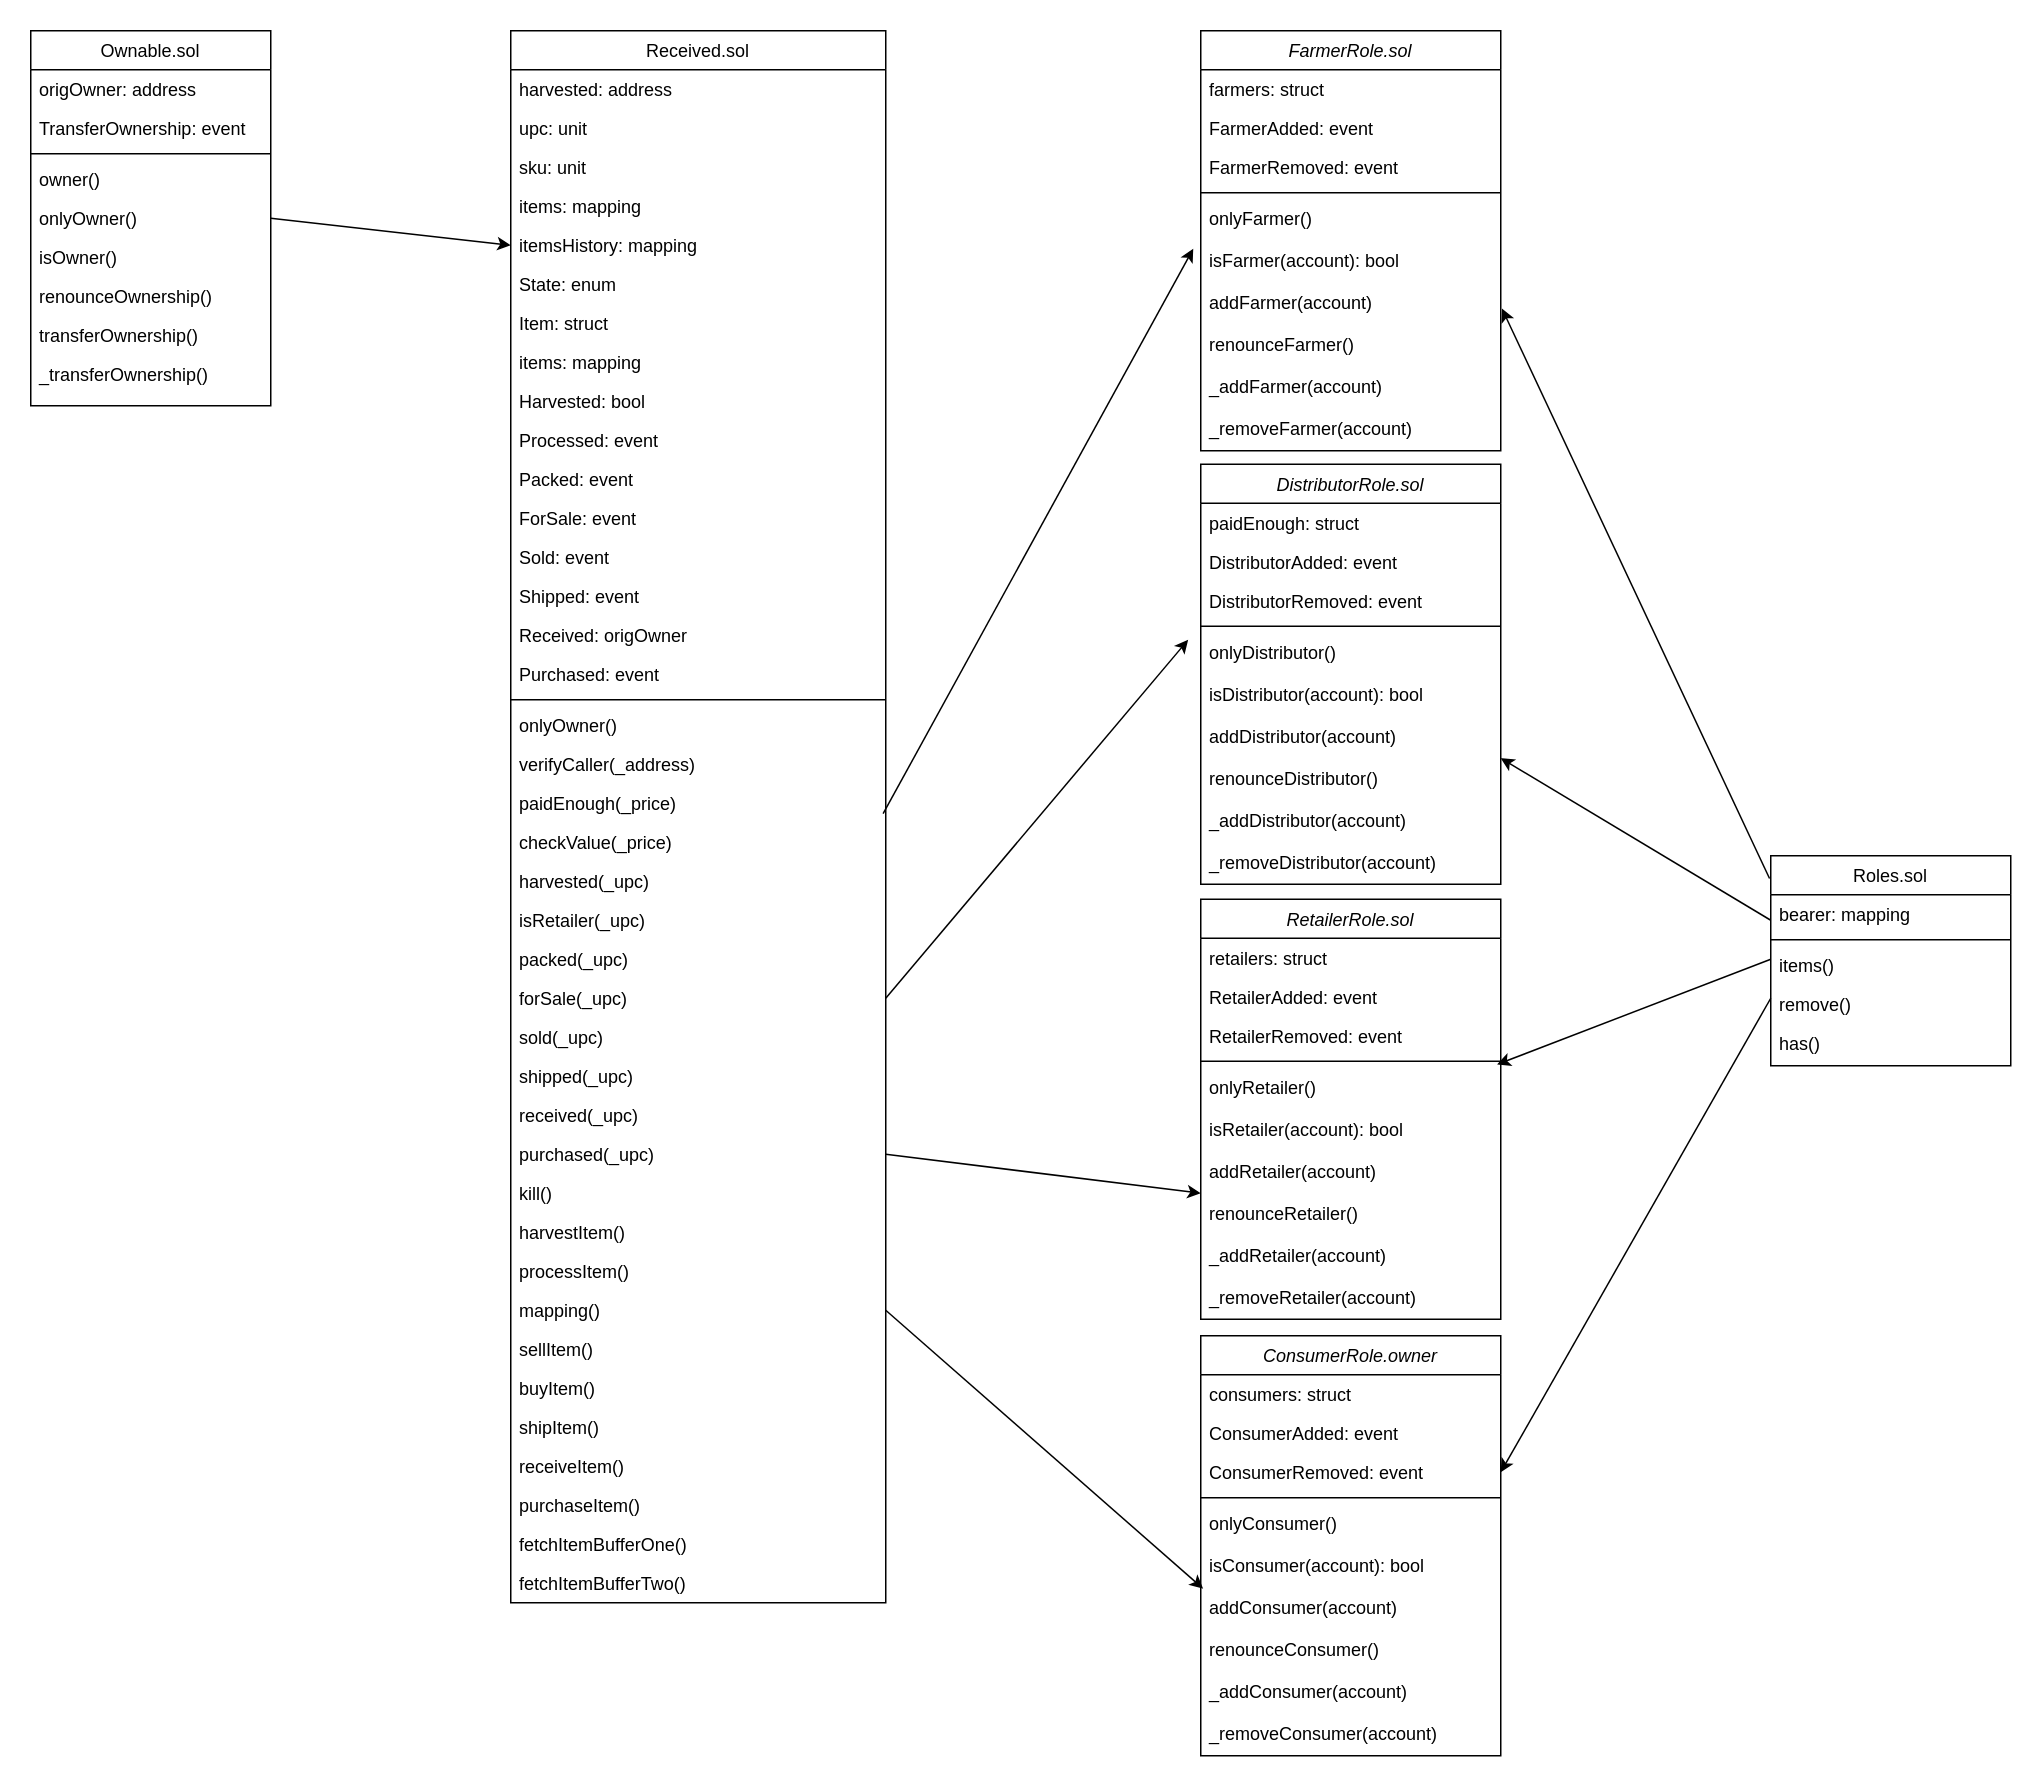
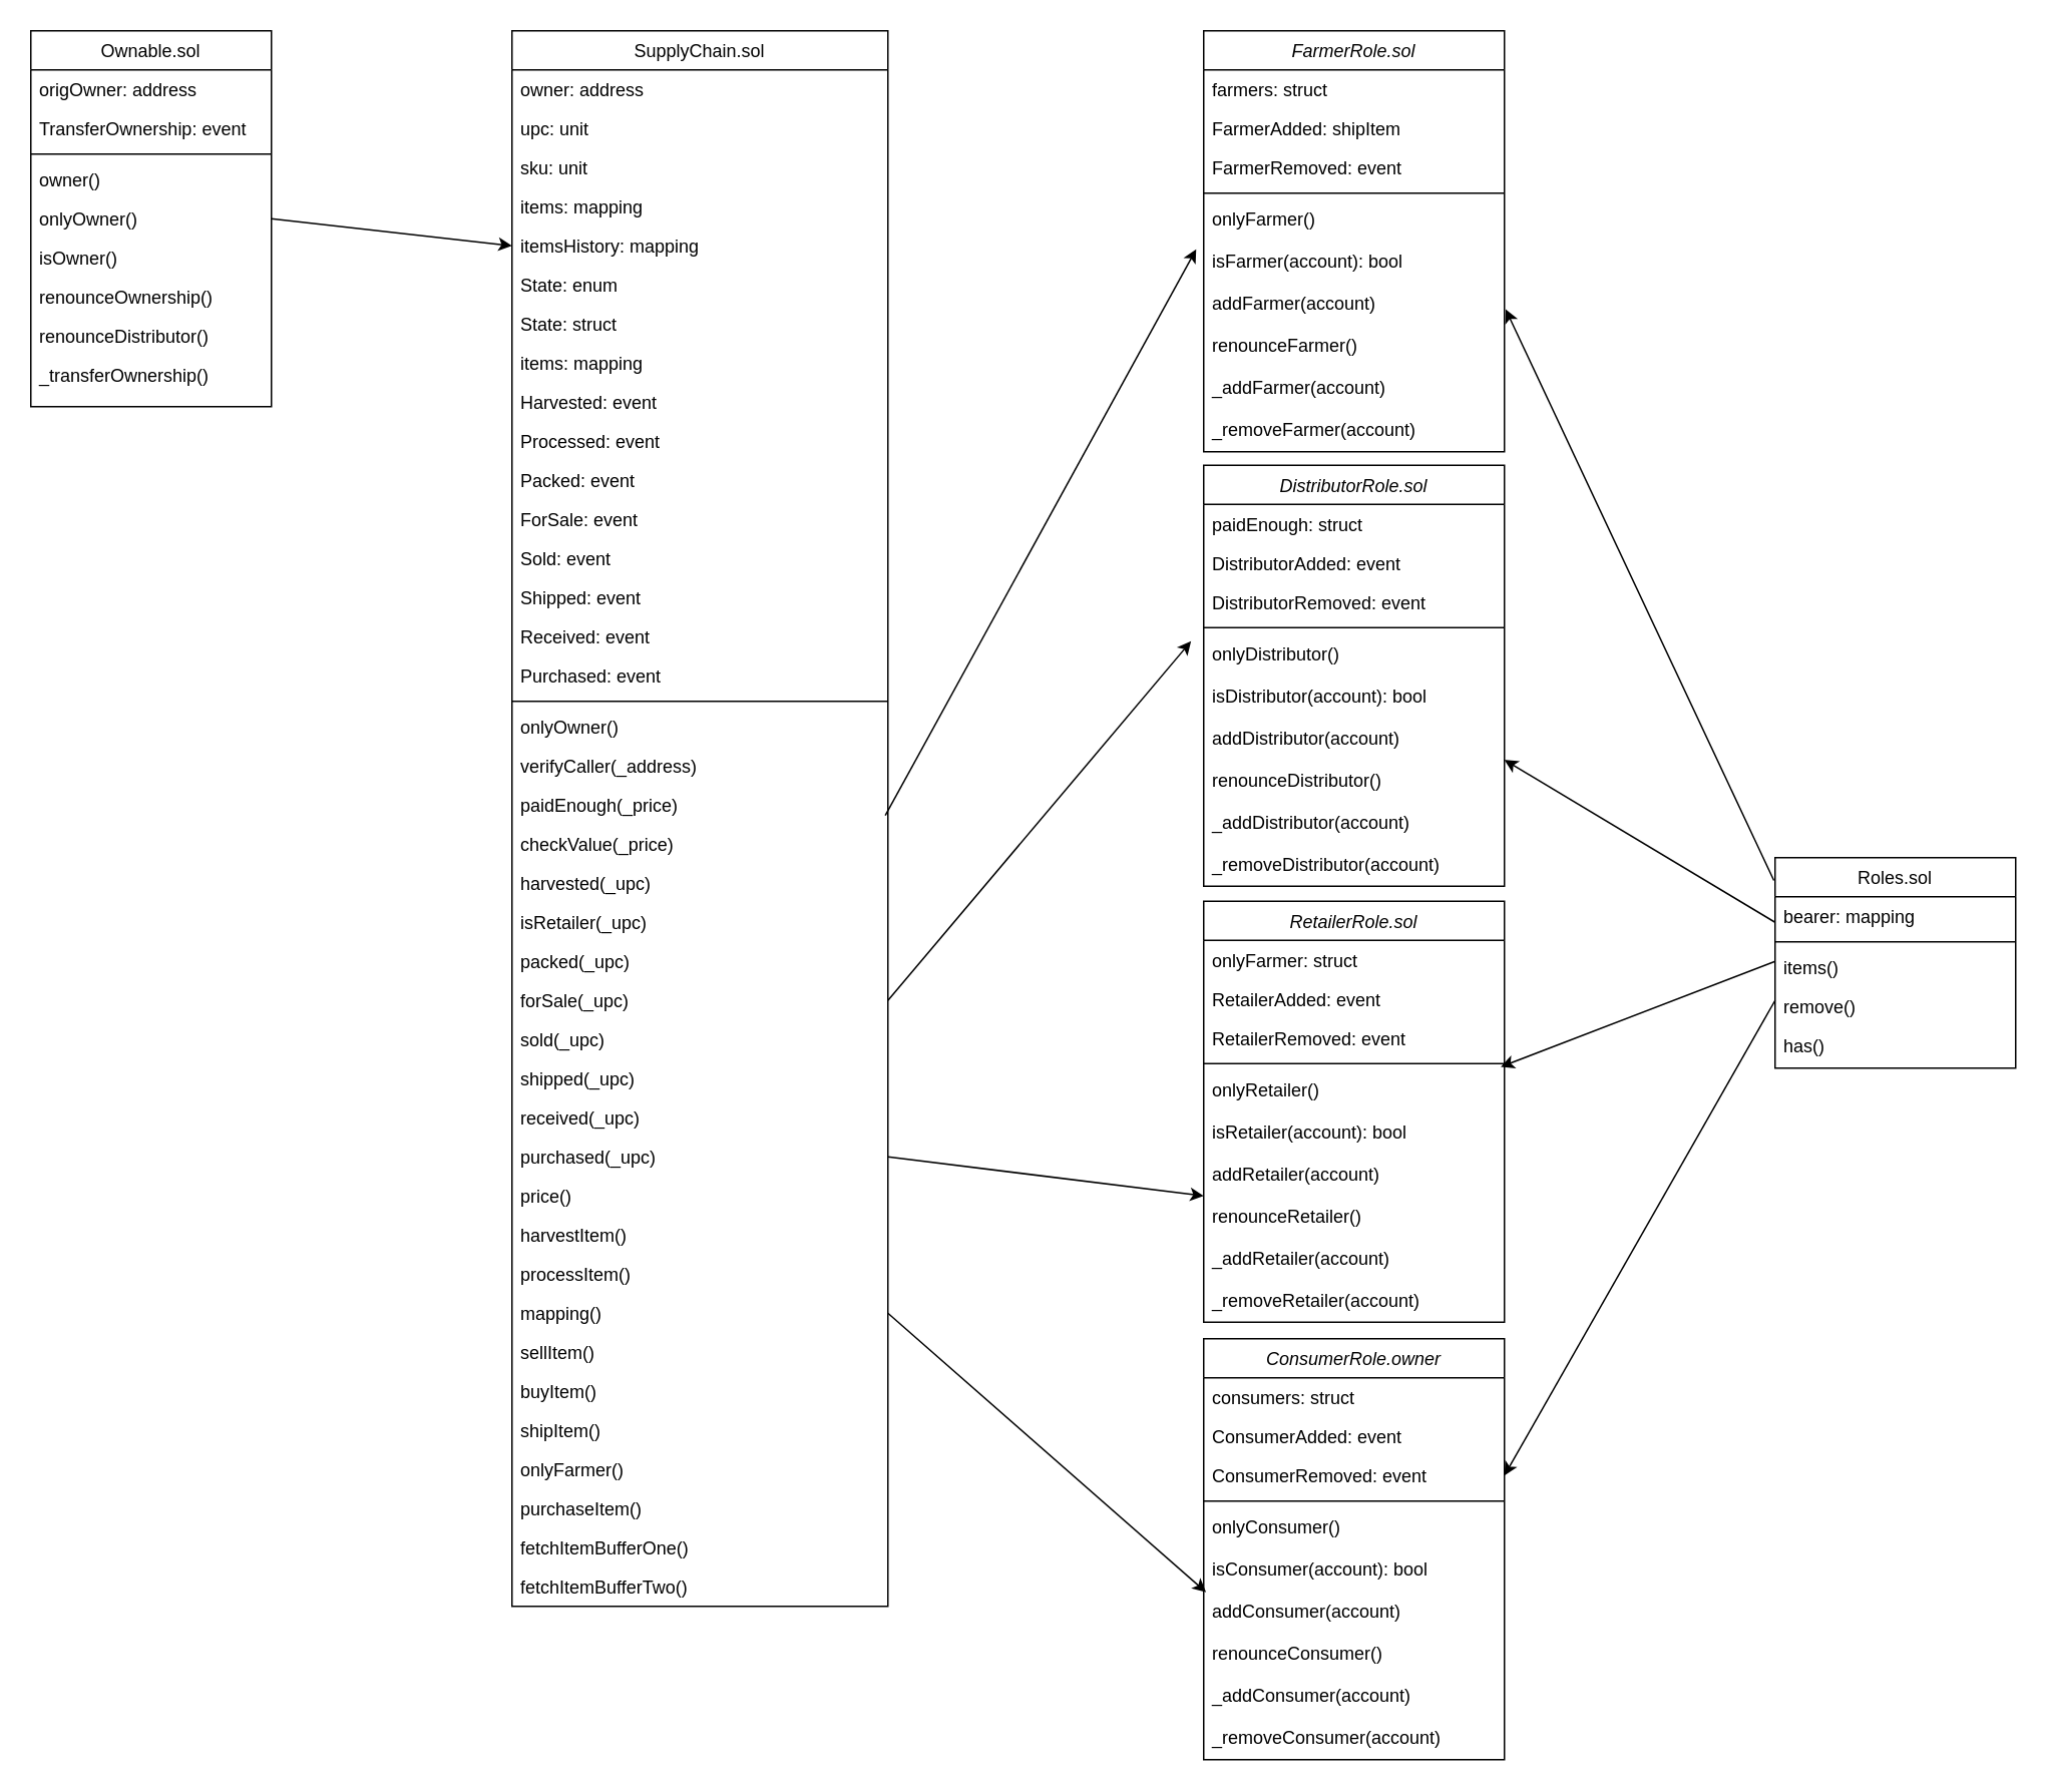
- <mxCell id="23" value="Received.sol" style="swimlane;fontStyle=0;align=center;verticalAlign=top;childLayout=stackLayout;horizontal=1;startSize=26;horizontalStack=0;resizeParent=1;resizeLast=0;collapsible=1;marginBottom=0;rounded=0;shadow=0;strokeWidth=1;" parent="1" vertex="1"><mxGeometry x="340" y="20" width="250" height="1048" as="geometry"><mxRectangle x="550" y="140" width="160" height="26" as="alternateBounds" /></mxGeometry></mxCell>
+ <mxCell id="23" value="SupplyChain.sol" style="swimlane;fontStyle=0;align=center;verticalAlign=top;childLayout=stackLayout;horizontal=1;startSize=26;horizontalStack=0;resizeParent=1;resizeLast=0;collapsible=1;marginBottom=0;rounded=0;shadow=0;strokeWidth=1;" parent="1" vertex="1"><mxGeometry x="340" y="20" width="250" height="1048" as="geometry"><mxRectangle x="550" y="140" width="160" height="26" as="alternateBounds" /></mxGeometry></mxCell>
- <mxCell id="24" value="harvested: address" style="text;align=left;verticalAlign=top;spacingLeft=4;spacingRight=4;overflow=hidden;rotatable=0;points=[[0,0.5],[1,0.5]];portConstraint=eastwest;" parent="23" vertex="1"><mxGeometry y="26" width="250" height="26" as="geometry" /></mxCell>
+ <mxCell id="24" value="owner: address" style="text;align=left;verticalAlign=top;spacingLeft=4;spacingRight=4;overflow=hidden;rotatable=0;points=[[0,0.5],[1,0.5]];portConstraint=eastwest;" parent="23" vertex="1"><mxGeometry y="26" width="250" height="26" as="geometry" /></mxCell>
- <mxCell id="19" value="FarmerAdded: event" style="text;align=left;verticalAlign=top;spacingLeft=4;spacingRight=4;overflow=hidden;rotatable=0;points=[[0,0.5],[1,0.5]];portConstraint=eastwest;rounded=0;shadow=0;html=0;" vertex="1" parent="17"><mxGeometry y="52" width="200" height="26" as="geometry" /></mxCell>
+ <mxCell id="19" value="FarmerAdded: shipItem" style="text;align=left;verticalAlign=top;spacingLeft=4;spacingRight=4;overflow=hidden;rotatable=0;points=[[0,0.5],[1,0.5]];portConstraint=eastwest;rounded=0;shadow=0;html=0;" vertex="1" parent="17"><mxGeometry y="52" width="200" height="26" as="geometry" /></mxCell>
- <mxCell id="30" value="Item: struct" style="text;align=left;verticalAlign=top;spacingLeft=4;spacingRight=4;overflow=hidden;rotatable=0;points=[[0,0.5],[1,0.5]];portConstraint=eastwest;rounded=0;shadow=0;html=0;" parent="23" vertex="1"><mxGeometry y="182" width="250" height="26" as="geometry" /></mxCell>
+ <mxCell id="30" value="State: struct" style="text;align=left;verticalAlign=top;spacingLeft=4;spacingRight=4;overflow=hidden;rotatable=0;points=[[0,0.5],[1,0.5]];portConstraint=eastwest;rounded=0;shadow=0;html=0;" parent="23" vertex="1"><mxGeometry y="182" width="250" height="26" as="geometry" /></mxCell>
- <mxCell id="90" value="transferOwnership()" style="text;align=left;verticalAlign=top;spacingLeft=4;spacingRight=4;overflow=hidden;rotatable=0;points=[[0,0.5],[1,0.5]];portConstraint=eastwest;" vertex="1" parent="82"><mxGeometry y="190" width="160" height="26" as="geometry" /></mxCell>
+ <mxCell id="90" value="renounceDistributor()" style="text;align=left;verticalAlign=top;spacingLeft=4;spacingRight=4;overflow=hidden;rotatable=0;points=[[0,0.5],[1,0.5]];portConstraint=eastwest;" vertex="1" parent="82"><mxGeometry y="190" width="160" height="26" as="geometry" /></mxCell>
- <mxCell id="32" value="Harvested: bool" style="text;align=left;verticalAlign=top;spacingLeft=4;spacingRight=4;overflow=hidden;rotatable=0;points=[[0,0.5],[1,0.5]];portConstraint=eastwest;rounded=0;shadow=0;html=0;" vertex="1" parent="23"><mxGeometry y="234" width="250" height="26" as="geometry" /></mxCell>
+ <mxCell id="32" value="Harvested: event" style="text;align=left;verticalAlign=top;spacingLeft=4;spacingRight=4;overflow=hidden;rotatable=0;points=[[0,0.5],[1,0.5]];portConstraint=eastwest;rounded=0;shadow=0;html=0;" vertex="1" parent="23"><mxGeometry y="234" width="250" height="26" as="geometry" /></mxCell>
- <mxCell id="38" value="Received: origOwner" style="text;align=left;verticalAlign=top;spacingLeft=4;spacingRight=4;overflow=hidden;rotatable=0;points=[[0,0.5],[1,0.5]];portConstraint=eastwest;rounded=0;shadow=0;html=0;" vertex="1" parent="23"><mxGeometry y="390" width="250" height="26" as="geometry" /></mxCell>
+ <mxCell id="38" value="Received: event" style="text;align=left;verticalAlign=top;spacingLeft=4;spacingRight=4;overflow=hidden;rotatable=0;points=[[0,0.5],[1,0.5]];portConstraint=eastwest;rounded=0;shadow=0;html=0;" vertex="1" parent="23"><mxGeometry y="390" width="250" height="26" as="geometry" /></mxCell>
- <mxCell id="71" value="retailers: struct" style="text;align=left;verticalAlign=top;spacingLeft=4;spacingRight=4;overflow=hidden;rotatable=0;points=[[0,0.5],[1,0.5]];portConstraint=eastwest;" vertex="1" parent="70"><mxGeometry y="26" width="200" height="26" as="geometry" /></mxCell>
+ <mxCell id="71" value="onlyFarmer: struct" style="text;align=left;verticalAlign=top;spacingLeft=4;spacingRight=4;overflow=hidden;rotatable=0;points=[[0,0.5],[1,0.5]];portConstraint=eastwest;" vertex="1" parent="70"><mxGeometry y="26" width="200" height="26" as="geometry" /></mxCell>
- <mxCell id="53" value="kill()" style="text;align=left;verticalAlign=top;spacingLeft=4;spacingRight=4;overflow=hidden;rotatable=0;points=[[0,0.5],[1,0.5]];portConstraint=eastwest;" vertex="1" parent="23"><mxGeometry y="762" width="250" height="26" as="geometry" /></mxCell>
+ <mxCell id="53" value="price()" style="text;align=left;verticalAlign=top;spacingLeft=4;spacingRight=4;overflow=hidden;rotatable=0;points=[[0,0.5],[1,0.5]];portConstraint=eastwest;" vertex="1" parent="23"><mxGeometry y="762" width="250" height="26" as="geometry" /></mxCell>
- <mxCell id="60" value="receiveItem()" style="text;align=left;verticalAlign=top;spacingLeft=4;spacingRight=4;overflow=hidden;rotatable=0;points=[[0,0.5],[1,0.5]];portConstraint=eastwest;" vertex="1" parent="23"><mxGeometry y="944" width="250" height="26" as="geometry" /></mxCell>
+ <mxCell id="60" value="onlyFarmer()" style="text;align=left;verticalAlign=top;spacingLeft=4;spacingRight=4;overflow=hidden;rotatable=0;points=[[0,0.5],[1,0.5]];portConstraint=eastwest;" vertex="1" parent="23"><mxGeometry y="944" width="250" height="26" as="geometry" /></mxCell>
